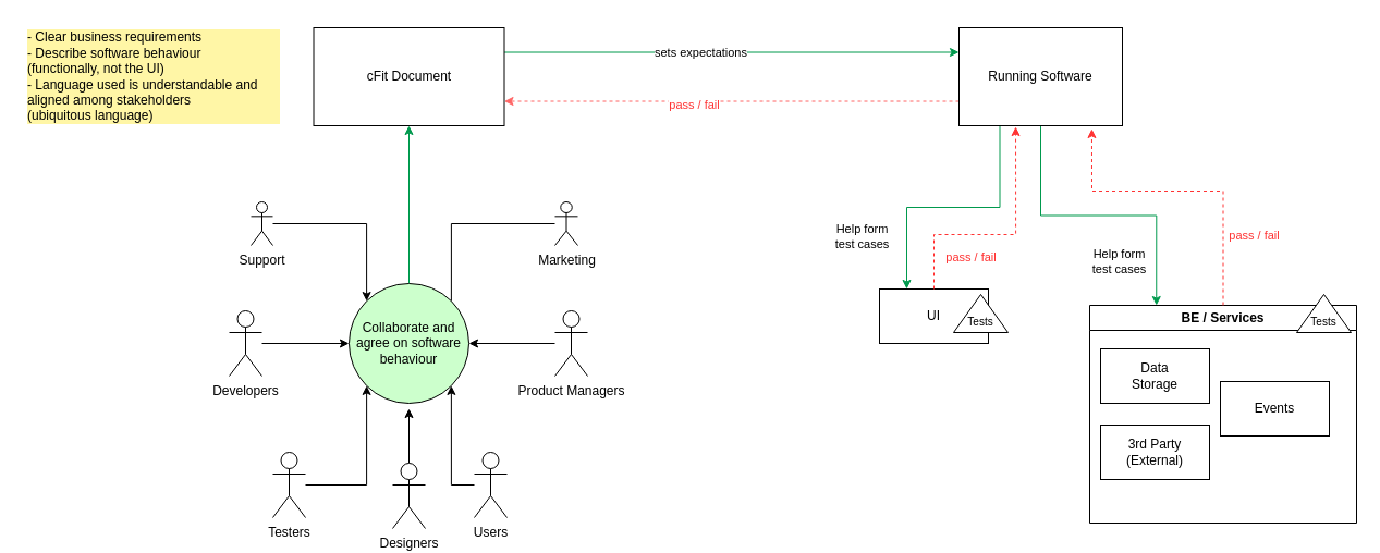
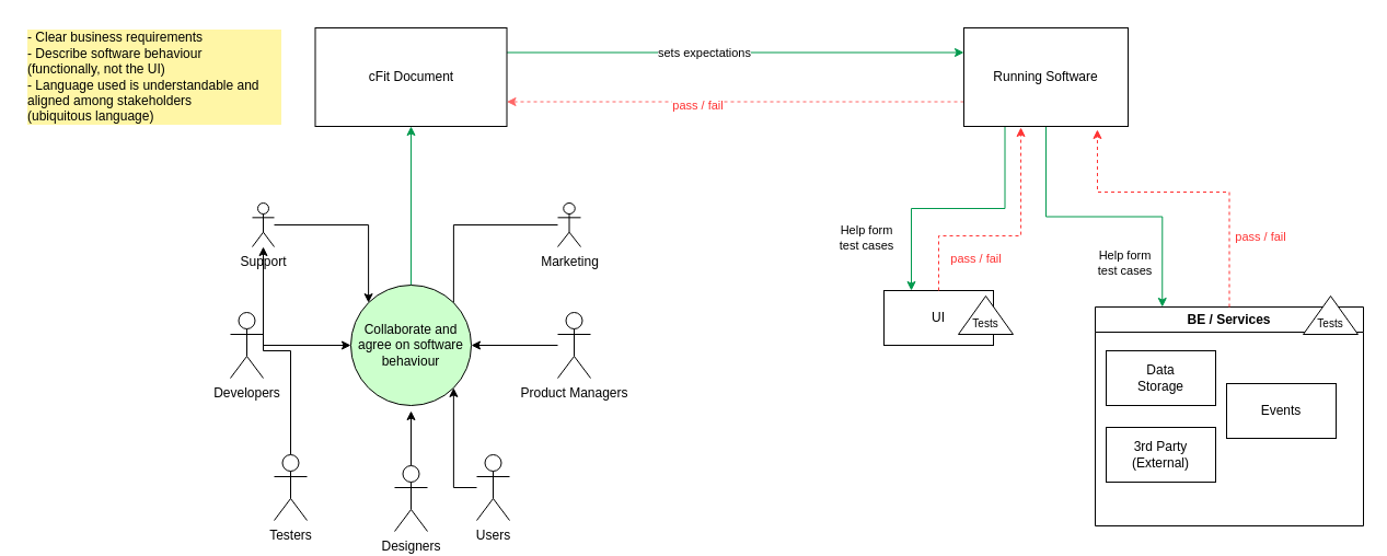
- <mxCell id="16" style="edgeStyle=orthogonalEdgeStyle;rounded=0;orthogonalLoop=1;jettySize=auto;html=1;entryX=0;entryY=1;entryDx=0;entryDy=0;" edge="1" parent="1" source="17" target="15"><mxGeometry relative="1" as="geometry" /></mxCell>
+ <mxCell id="16" style="edgeStyle=orthogonalEdgeStyle;rounded=0;orthogonalLoop=1;jettySize=auto;html=1;" edge="1" parent="1" source="17" target="9"><mxGeometry relative="1" as="geometry" /></mxCell>
